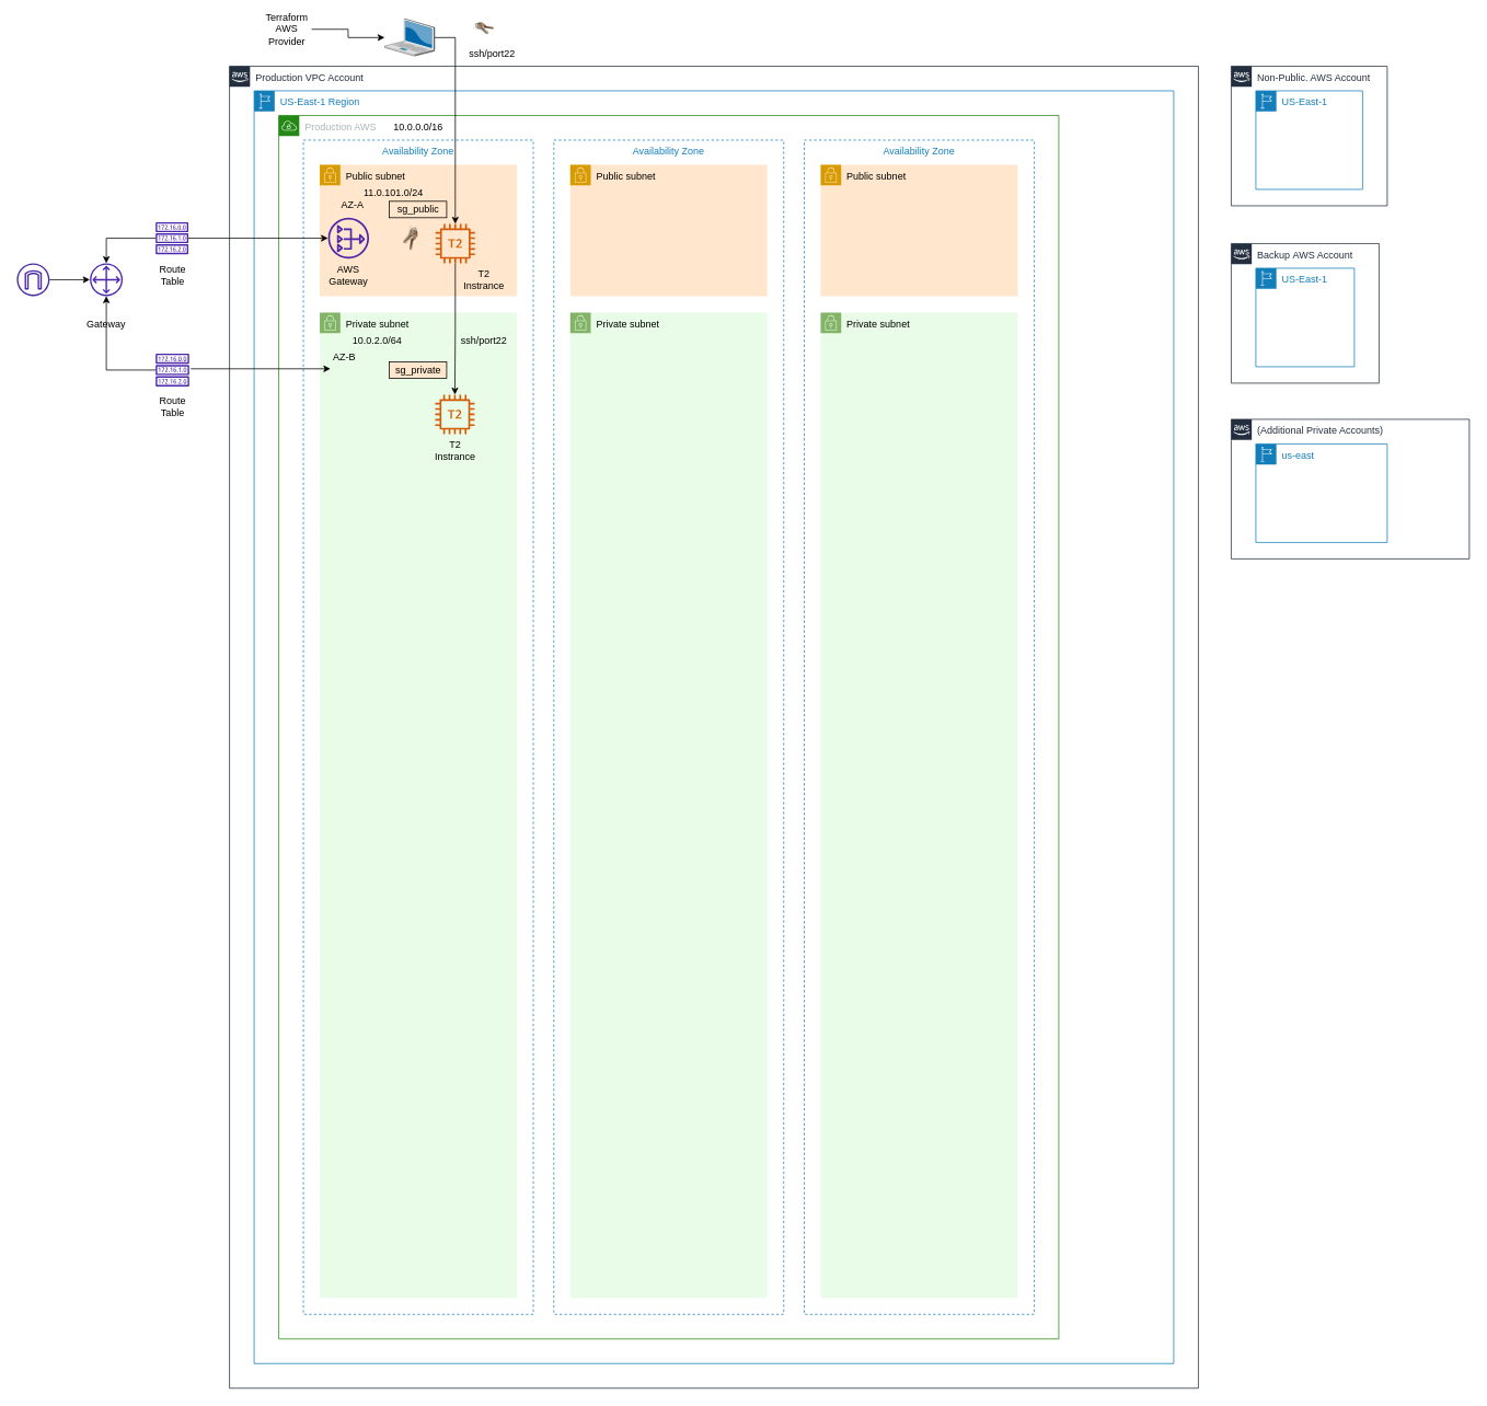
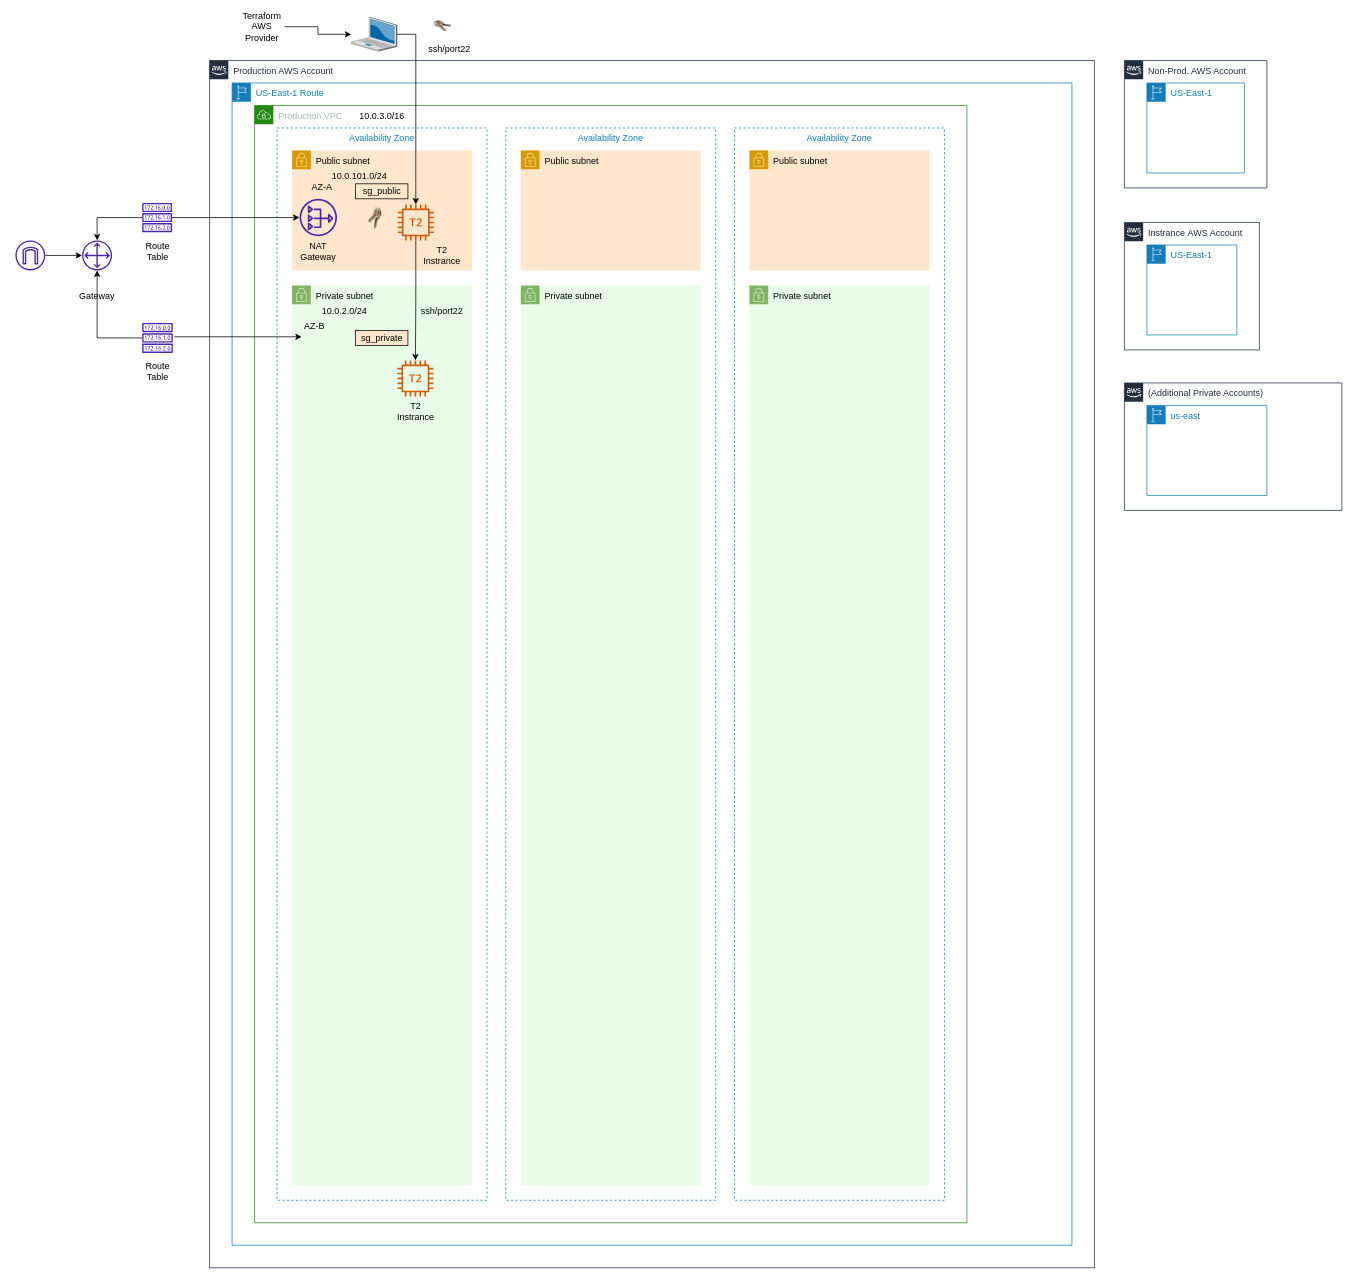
- <mxCell id="2" value="Production VPC Account" style="points=[[0,0],[0.25,0],[0.5,0],[0.75,0],[1,0],[1,0.25],[1,0.5],[1,0.75],[1,1],[0.75,1],[0.5,1],[0.25,1],[0,1],[0,0.75],[0,0.5],[0,0.25]];outlineConnect=0;gradientColor=none;html=1;whiteSpace=wrap;fontSize=12;fontStyle=0;shape=mxgraph.aws4.group;grIcon=mxgraph.aws4.group_aws_cloud_alt;strokeColor=#232F3E;fillColor=none;verticalAlign=top;align=left;spacingLeft=30;fontColor=#232F3E;dashed=0;" parent="1" vertex="1"><mxGeometry x="279" y="80" width="1180" height="1610" as="geometry" /></mxCell>
+ <mxCell id="2" value="Production AWS Account" style="points=[[0,0],[0.25,0],[0.5,0],[0.75,0],[1,0],[1,0.25],[1,0.5],[1,0.75],[1,1],[0.75,1],[0.5,1],[0.25,1],[0,1],[0,0.75],[0,0.5],[0,0.25]];outlineConnect=0;gradientColor=none;html=1;whiteSpace=wrap;fontSize=12;fontStyle=0;shape=mxgraph.aws4.group;grIcon=mxgraph.aws4.group_aws_cloud_alt;strokeColor=#232F3E;fillColor=none;verticalAlign=top;align=left;spacingLeft=30;fontColor=#232F3E;dashed=0;" parent="1" vertex="1"><mxGeometry x="279" y="80" width="1180" height="1610" as="geometry" /></mxCell>
- <mxCell id="18" value="Non-Public. AWS Account" style="points=[[0,0],[0.25,0],[0.5,0],[0.75,0],[1,0],[1,0.25],[1,0.5],[1,0.75],[1,1],[0.75,1],[0.5,1],[0.25,1],[0,1],[0,0.75],[0,0.5],[0,0.25]];outlineConnect=0;gradientColor=none;html=1;whiteSpace=wrap;fontSize=12;fontStyle=0;shape=mxgraph.aws4.group;grIcon=mxgraph.aws4.group_aws_cloud_alt;strokeColor=#232F3E;fillColor=none;verticalAlign=top;align=left;spacingLeft=30;fontColor=#232F3E;dashed=0;" parent="1" vertex="1"><mxGeometry x="1499" y="80" width="190" height="170" as="geometry" /></mxCell>
+ <mxCell id="18" value="Non-Prod. AWS Account" style="points=[[0,0],[0.25,0],[0.5,0],[0.75,0],[1,0],[1,0.25],[1,0.5],[1,0.75],[1,1],[0.75,1],[0.5,1],[0.25,1],[0,1],[0,0.75],[0,0.5],[0,0.25]];outlineConnect=0;gradientColor=none;html=1;whiteSpace=wrap;fontSize=12;fontStyle=0;shape=mxgraph.aws4.group;grIcon=mxgraph.aws4.group_aws_cloud_alt;strokeColor=#232F3E;fillColor=none;verticalAlign=top;align=left;spacingLeft=30;fontColor=#232F3E;dashed=0;" parent="1" vertex="1"><mxGeometry x="1499" y="80" width="190" height="170" as="geometry" /></mxCell>
- <mxCell id="3" value="US-East-1 Region&amp;nbsp;" style="points=[[0,0],[0.25,0],[0.5,0],[0.75,0],[1,0],[1,0.25],[1,0.5],[1,0.75],[1,1],[0.75,1],[0.5,1],[0.25,1],[0,1],[0,0.75],[0,0.5],[0,0.25]];outlineConnect=0;gradientColor=none;html=1;whiteSpace=wrap;fontSize=12;fontStyle=0;shape=mxgraph.aws4.group;grIcon=mxgraph.aws4.group_region;strokeColor=#147EBA;fillColor=none;verticalAlign=top;align=left;spacingLeft=30;fontColor=#147EBA;dashed=0;" parent="1" vertex="1"><mxGeometry x="309" y="110" width="1120" height="1550" as="geometry" /></mxCell>
+ <mxCell id="3" value="US-East-1 Route&amp;nbsp;" style="points=[[0,0],[0.25,0],[0.5,0],[0.75,0],[1,0],[1,0.25],[1,0.5],[1,0.75],[1,1],[0.75,1],[0.5,1],[0.25,1],[0,1],[0,0.75],[0,0.5],[0,0.25]];outlineConnect=0;gradientColor=none;html=1;whiteSpace=wrap;fontSize=12;fontStyle=0;shape=mxgraph.aws4.group;grIcon=mxgraph.aws4.group_region;strokeColor=#147EBA;fillColor=none;verticalAlign=top;align=left;spacingLeft=30;fontColor=#147EBA;dashed=0;" parent="1" vertex="1"><mxGeometry x="309" y="110" width="1120" height="1550" as="geometry" /></mxCell>
- <mxCell id="4" value="Production AWS" style="points=[[0,0],[0.25,0],[0.5,0],[0.75,0],[1,0],[1,0.25],[1,0.5],[1,0.75],[1,1],[0.75,1],[0.5,1],[0.25,1],[0,1],[0,0.75],[0,0.5],[0,0.25]];outlineConnect=0;gradientColor=none;html=1;whiteSpace=wrap;fontSize=12;fontStyle=0;shape=mxgraph.aws4.group;grIcon=mxgraph.aws4.group_vpc;strokeColor=#248814;fillColor=none;verticalAlign=top;align=left;spacingLeft=30;fontColor=#AAB7B8;dashed=0;" parent="1" vertex="1"><mxGeometry x="339" y="140" width="950" height="1490" as="geometry" /></mxCell>
+ <mxCell id="4" value="Production VPC" style="points=[[0,0],[0.25,0],[0.5,0],[0.75,0],[1,0],[1,0.25],[1,0.5],[1,0.75],[1,1],[0.75,1],[0.5,1],[0.25,1],[0,1],[0,0.75],[0,0.5],[0,0.25]];outlineConnect=0;gradientColor=none;html=1;whiteSpace=wrap;fontSize=12;fontStyle=0;shape=mxgraph.aws4.group;grIcon=mxgraph.aws4.group_vpc;strokeColor=#248814;fillColor=none;verticalAlign=top;align=left;spacingLeft=30;fontColor=#AAB7B8;dashed=0;" parent="1" vertex="1"><mxGeometry x="339" y="140" width="950" height="1490" as="geometry" /></mxCell>
- <mxCell id="53" value="10.0.0.0/16" style="text;html=1;strokeColor=none;fillColor=none;align=center;verticalAlign=middle;whiteSpace=wrap;rounded=0;" vertex="1" parent="20"><mxGeometry x="478.5" y="140" width="60" height="30" as="geometry" /></mxCell>
+ <mxCell id="53" value="10.0.3.0/16" style="text;html=1;strokeColor=none;fillColor=none;align=center;verticalAlign=middle;whiteSpace=wrap;rounded=0;" vertex="1" parent="20"><mxGeometry x="478.5" y="140" width="60" height="30" as="geometry" /></mxCell>
- <mxCell id="33" value="11.0.101.0/24" style="text;html=1;strokeColor=none;fillColor=none;align=center;verticalAlign=middle;whiteSpace=wrap;rounded=0;" vertex="1" parent="20"><mxGeometry x="449" y="220" width="60" height="30" as="geometry" /></mxCell>
+ <mxCell id="33" value="10.0.101.0/24" style="text;html=1;strokeColor=none;fillColor=none;align=center;verticalAlign=middle;whiteSpace=wrap;rounded=0;" vertex="1" parent="20"><mxGeometry x="449" y="220" width="60" height="30" as="geometry" /></mxCell>
- <mxCell id="16" value="Backup&amp;nbsp;AWS Account" style="points=[[0,0],[0.25,0],[0.5,0],[0.75,0],[1,0],[1,0.25],[1,0.5],[1,0.75],[1,1],[0.75,1],[0.5,1],[0.25,1],[0,1],[0,0.75],[0,0.5],[0,0.25]];outlineConnect=0;gradientColor=none;html=1;whiteSpace=wrap;fontSize=12;fontStyle=0;shape=mxgraph.aws4.group;grIcon=mxgraph.aws4.group_aws_cloud_alt;strokeColor=#232F3E;fillColor=none;verticalAlign=top;align=left;spacingLeft=30;fontColor=#232F3E;dashed=0;" parent="1" vertex="1"><mxGeometry x="1499" y="296" width="180" height="170" as="geometry" /></mxCell>
+ <mxCell id="16" value="Instrance&amp;nbsp;AWS Account" style="points=[[0,0],[0.25,0],[0.5,0],[0.75,0],[1,0],[1,0.25],[1,0.5],[1,0.75],[1,1],[0.75,1],[0.5,1],[0.25,1],[0,1],[0,0.75],[0,0.5],[0,0.25]];outlineConnect=0;gradientColor=none;html=1;whiteSpace=wrap;fontSize=12;fontStyle=0;shape=mxgraph.aws4.group;grIcon=mxgraph.aws4.group_aws_cloud_alt;strokeColor=#232F3E;fillColor=none;verticalAlign=top;align=left;spacingLeft=30;fontColor=#232F3E;dashed=0;" parent="1" vertex="1"><mxGeometry x="1499" y="296" width="180" height="170" as="geometry" /></mxCell>
- <mxCell id="35" value="AWS Gateway" style="text;html=1;strokeColor=none;fillColor=none;align=center;verticalAlign=middle;whiteSpace=wrap;rounded=0;" vertex="1" parent="20"><mxGeometry x="394" y="320" width="60" height="30" as="geometry" /></mxCell>
+ <mxCell id="35" value="NAT Gateway" style="text;html=1;strokeColor=none;fillColor=none;align=center;verticalAlign=middle;whiteSpace=wrap;rounded=0;" vertex="1" parent="20"><mxGeometry x="394" y="320" width="60" height="30" as="geometry" /></mxCell>
- <mxCell id="45" value="10.0.2.0/64" style="text;html=1;strokeColor=none;fillColor=none;align=center;verticalAlign=middle;whiteSpace=wrap;rounded=0;" vertex="1" parent="20"><mxGeometry x="429" y="400" width="60" height="30" as="geometry" /></mxCell>
+ <mxCell id="45" value="10.0.2.0/24" style="text;html=1;strokeColor=none;fillColor=none;align=center;verticalAlign=middle;whiteSpace=wrap;rounded=0;" vertex="1" parent="20"><mxGeometry x="429" y="400" width="60" height="30" as="geometry" /></mxCell>
